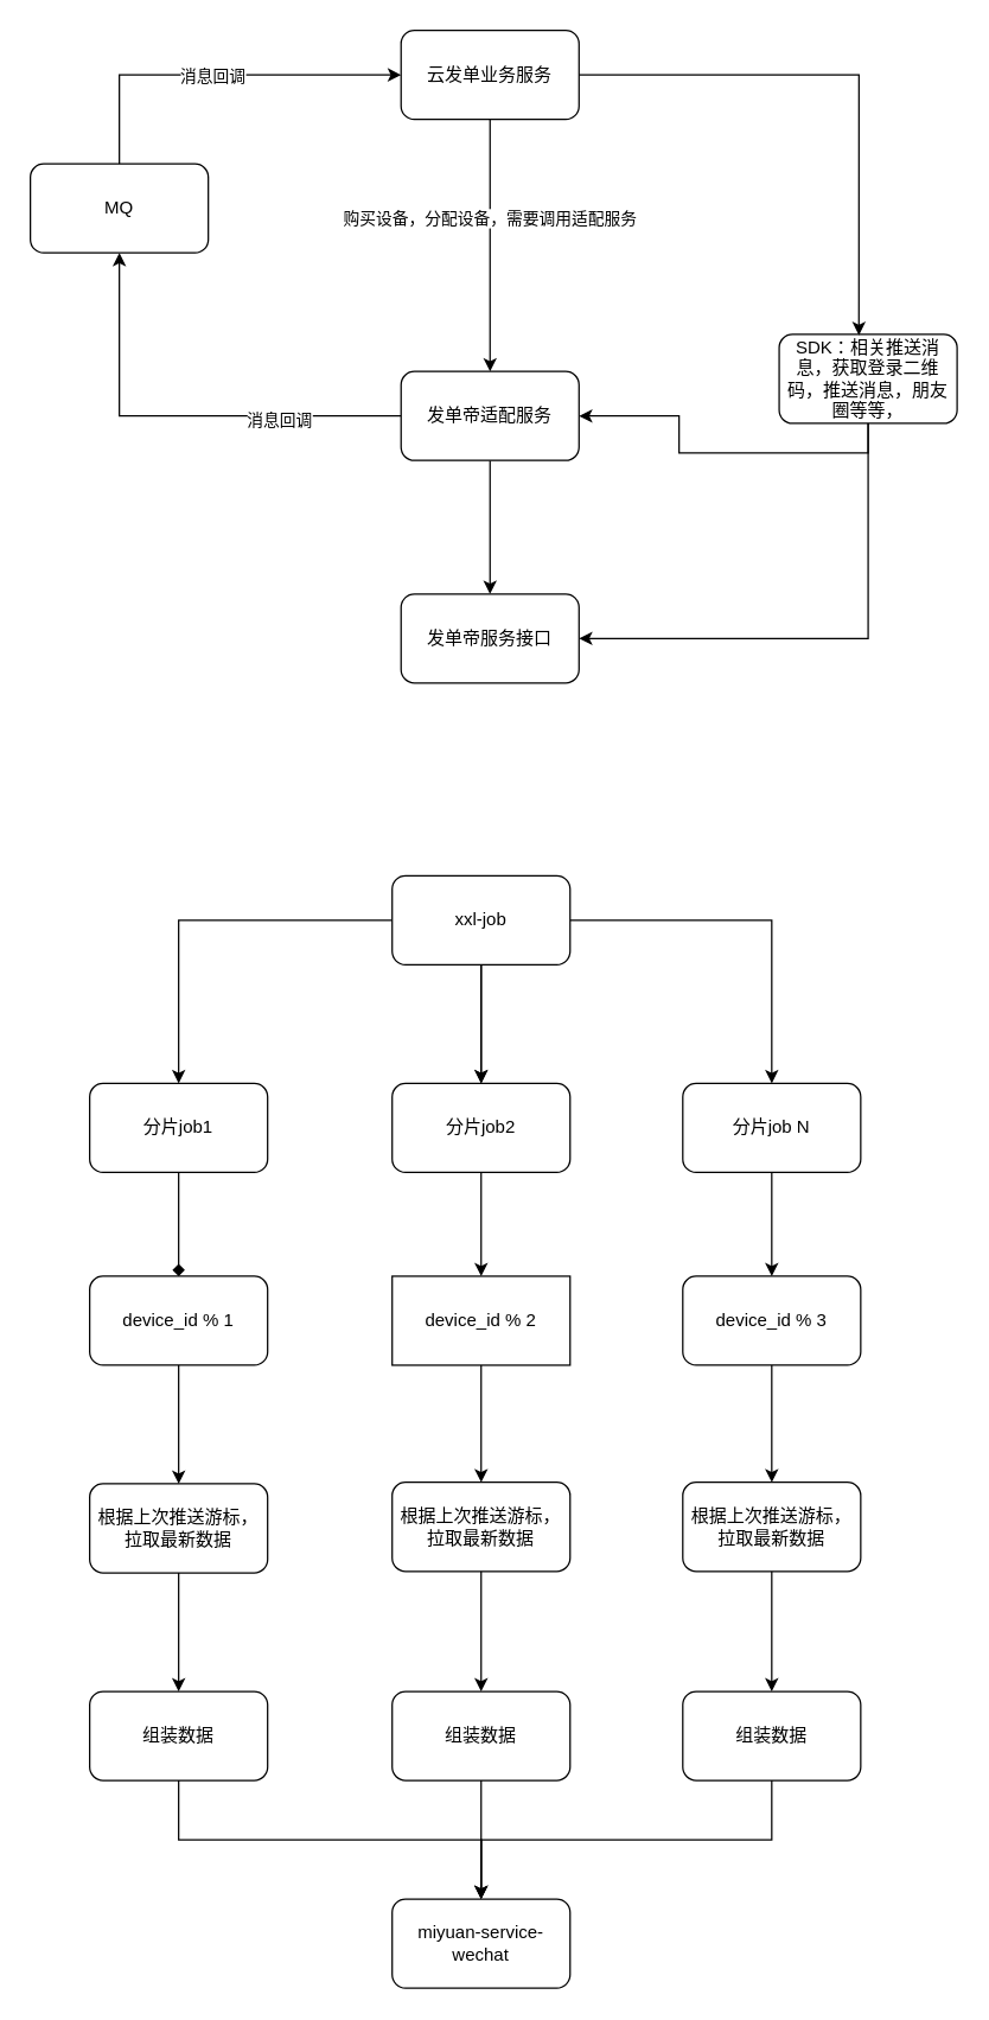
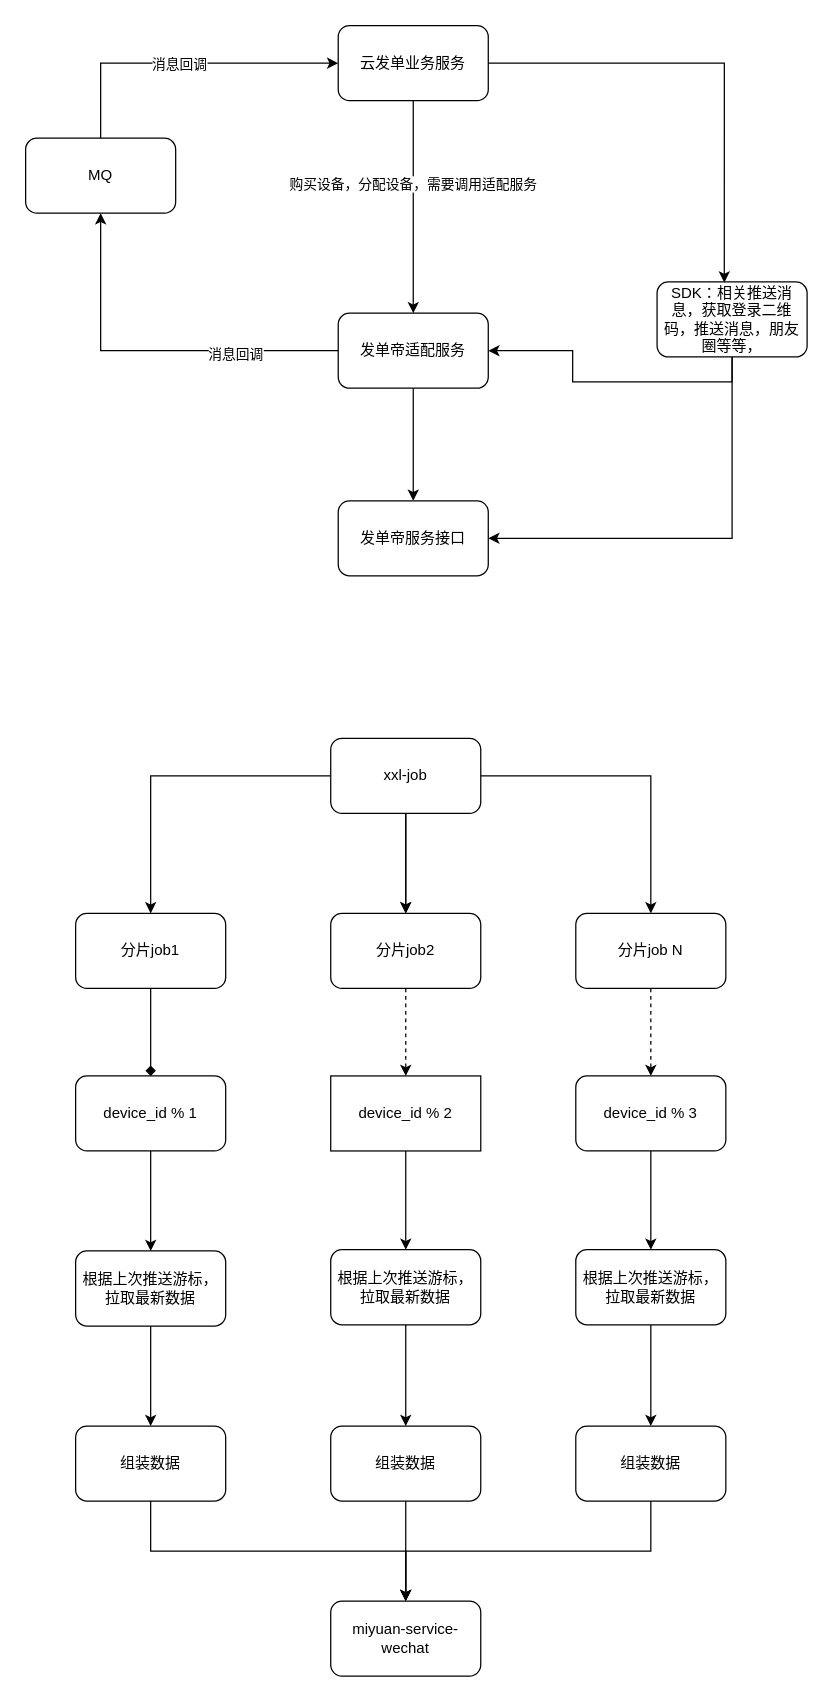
- <mxCell id="21" value="" style="edgeStyle=orthogonalEdgeStyle;rounded=0;orthogonalLoop=1;jettySize=auto;html=1;" edge="1" parent="1" source="22" target="28"><mxGeometry relative="1" as="geometry" /></mxCell>
+ <mxCell id="21" value="" style="edgeStyle=orthogonalEdgeStyle;rounded=0;orthogonalLoop=1;jettySize=auto;html=1;dashed=1;" edge="1" parent="1" source="22" target="28"><mxGeometry relative="1" as="geometry" /></mxCell>
- <mxCell id="23" value="" style="edgeStyle=orthogonalEdgeStyle;rounded=0;orthogonalLoop=1;jettySize=auto;html=1;" edge="1" parent="1" source="24" target="30"><mxGeometry relative="1" as="geometry" /></mxCell>
+ <mxCell id="23" value="" style="edgeStyle=orthogonalEdgeStyle;rounded=0;orthogonalLoop=1;jettySize=auto;html=1;dashed=1;" edge="1" parent="1" source="24" target="30"><mxGeometry relative="1" as="geometry" /></mxCell>
